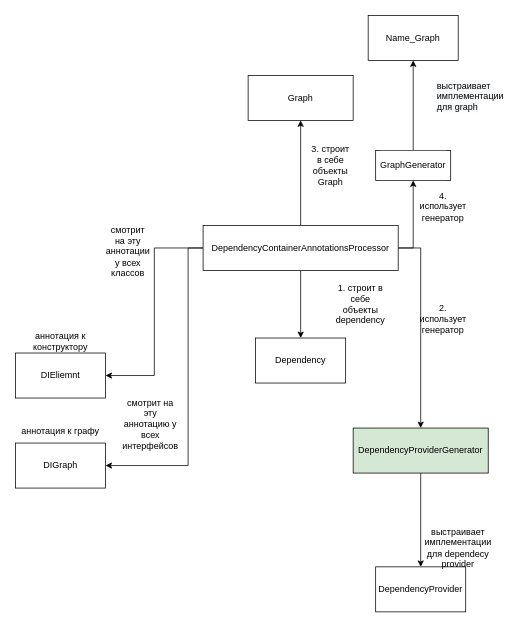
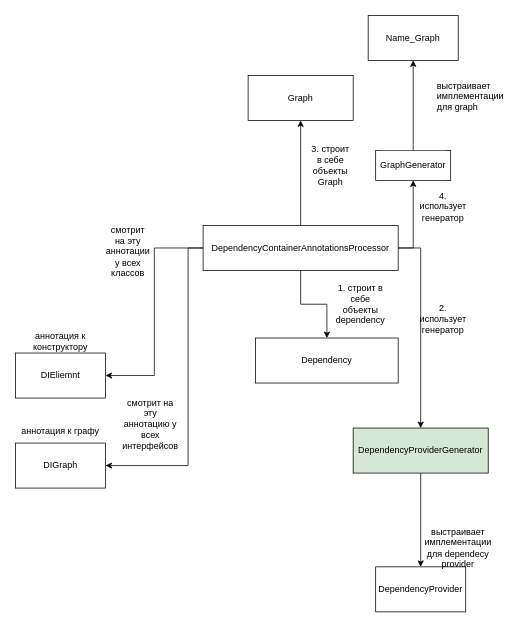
- <mxCell id="3" value="Dependency" style="rounded=0;whiteSpace=wrap;html=1;" parent="1" vertex="1"><mxGeometry x="340" y="450" width="120" height="60" as="geometry" /></mxCell>
+ <mxCell id="3" value="Dependency" style="rounded=0;whiteSpace=wrap;html=1;" parent="1" vertex="1"><mxGeometry x="340" y="450" width="190" height="60" as="geometry" /></mxCell>
